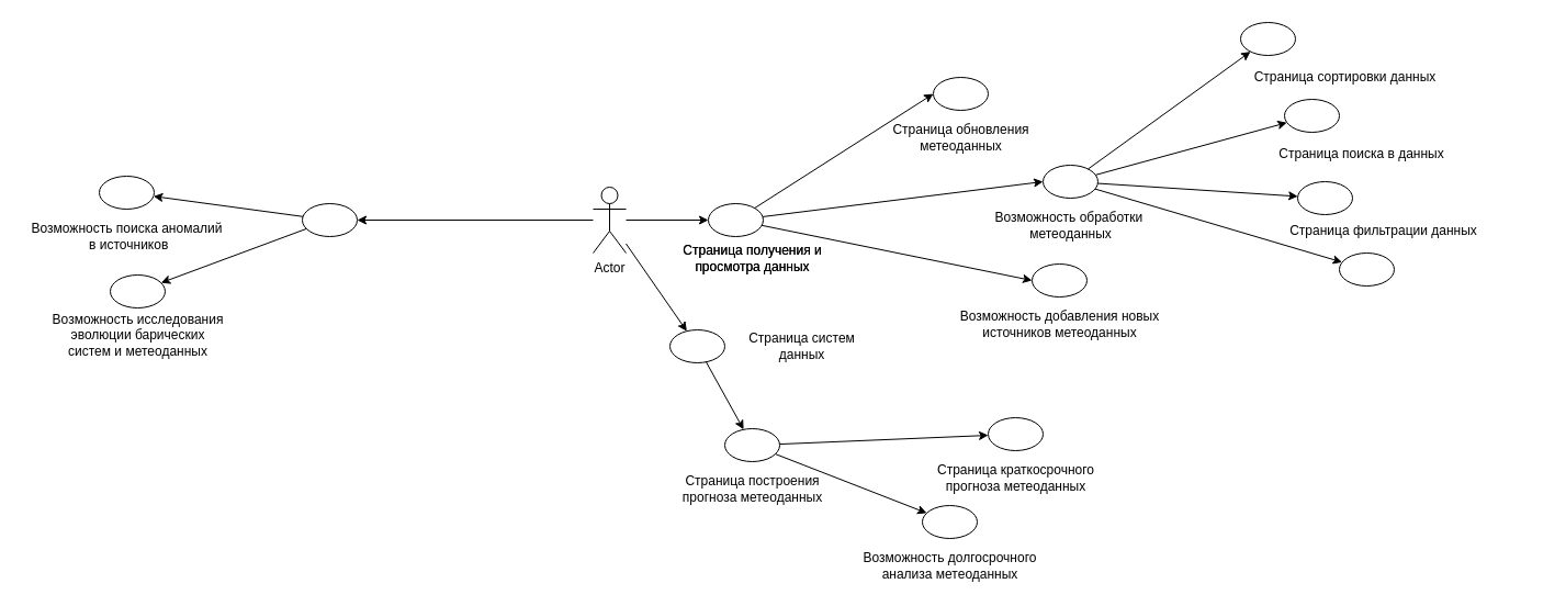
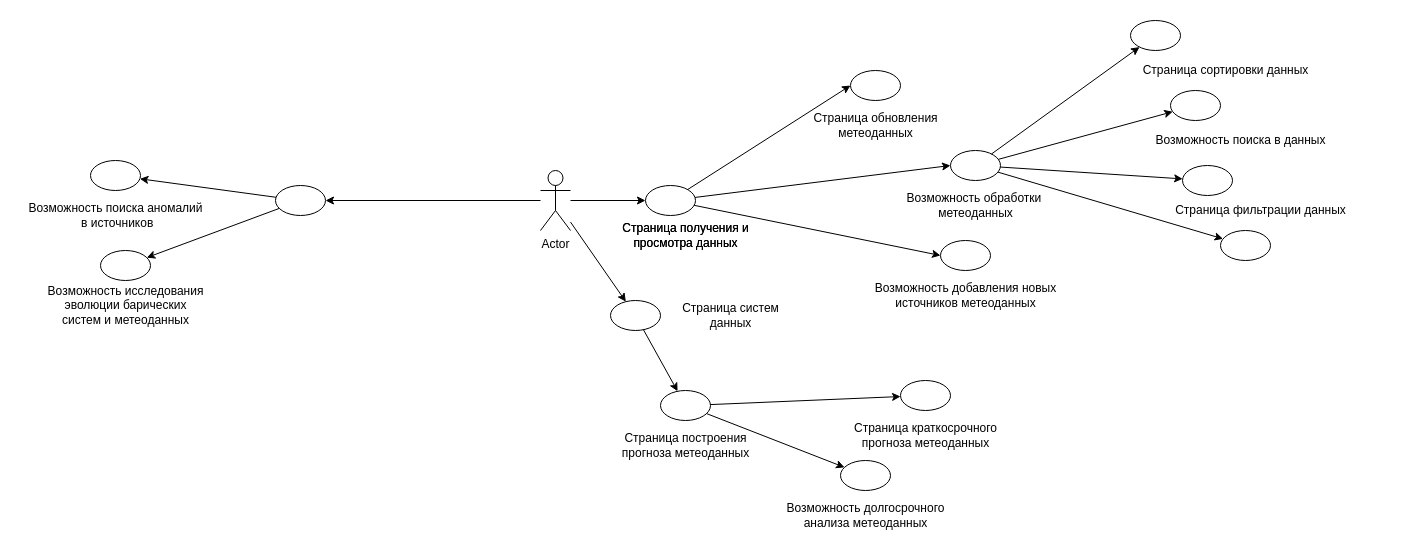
- <mxCell id="52" value="Страница поиска в данных" style="text;html=1;align=center;verticalAlign=middle;resizable=0;points=[];autosize=1;" vertex="1" parent="50"><mxGeometry x="20" y="40" width="190" height="20" as="geometry" /></mxCell>
+ <mxCell id="52" value="Возможность поиска в данных" style="text;html=1;align=center;verticalAlign=middle;resizable=0;points=[];autosize=1;" vertex="1" parent="50"><mxGeometry x="20" y="40" width="190" height="20" as="geometry" /></mxCell>
